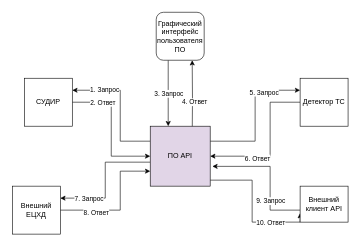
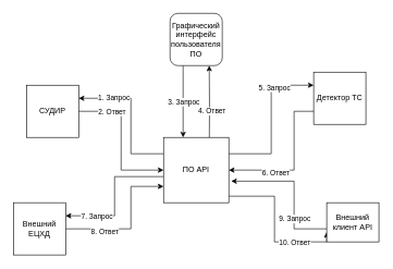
- <mxCell id="18" value="Детектор ТС" style="whiteSpace=wrap;html=1;aspect=fixed;" vertex="1" parent="1"><mxGeometry x="500" y="130" width="80" height="80" as="geometry" /></mxCell>
+ <mxCell id="18" value="Детектор ТС" style="whiteSpace=wrap;html=1;aspect=fixed;" vertex="1" parent="1"><mxGeometry x="480" y="110" width="80" height="80" as="geometry" /></mxCell>
- <mxCell id="12" value="ПО API" style="whiteSpace=wrap;html=1;aspect=fixed;fillColor=#e1d5e7;" vertex="1" parent="1"><mxGeometry x="250" y="210" width="100" height="100" as="geometry" /></mxCell>
+ <mxCell id="12" value="ПО API" style="whiteSpace=wrap;html=1;aspect=fixed;" vertex="1" parent="1"><mxGeometry x="250" y="210" width="100" height="100" as="geometry" /></mxCell>
